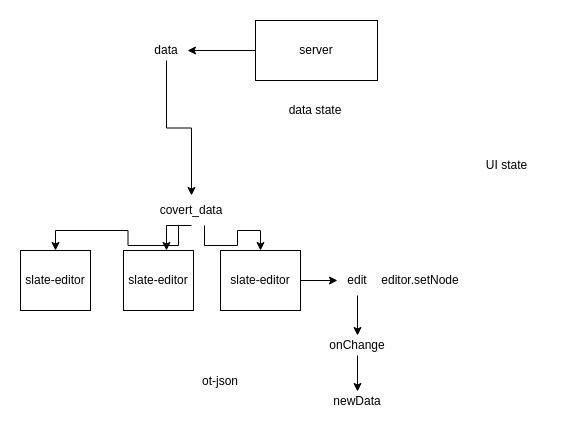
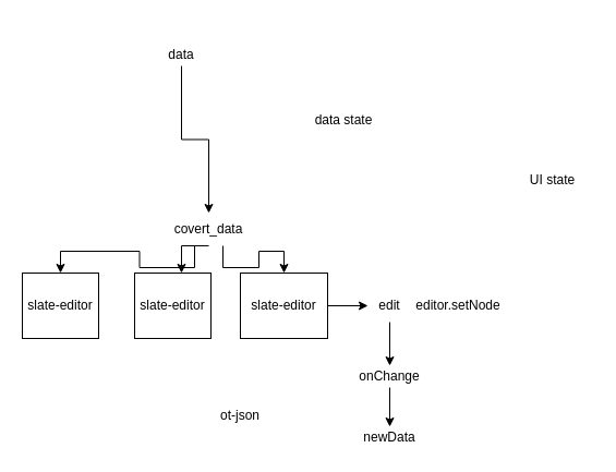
- <mxCell id="2" style="edgeStyle=orthogonalEdgeStyle;rounded=0;orthogonalLoop=1;jettySize=auto;html=1;exitX=0;exitY=0.5;exitDx=0;exitDy=0;entryX=1;entryY=0.5;entryDx=0;entryDy=0;" edge="1" parent="1" source="3" target="9"><mxGeometry relative="1" as="geometry" /></mxCell>
- <mxCell id="3" value="server" style="rounded=0;whiteSpace=wrap;html=1;" vertex="1" parent="1"><mxGeometry x="255" y="20" width="122" height="60" as="geometry" /></mxCell>
